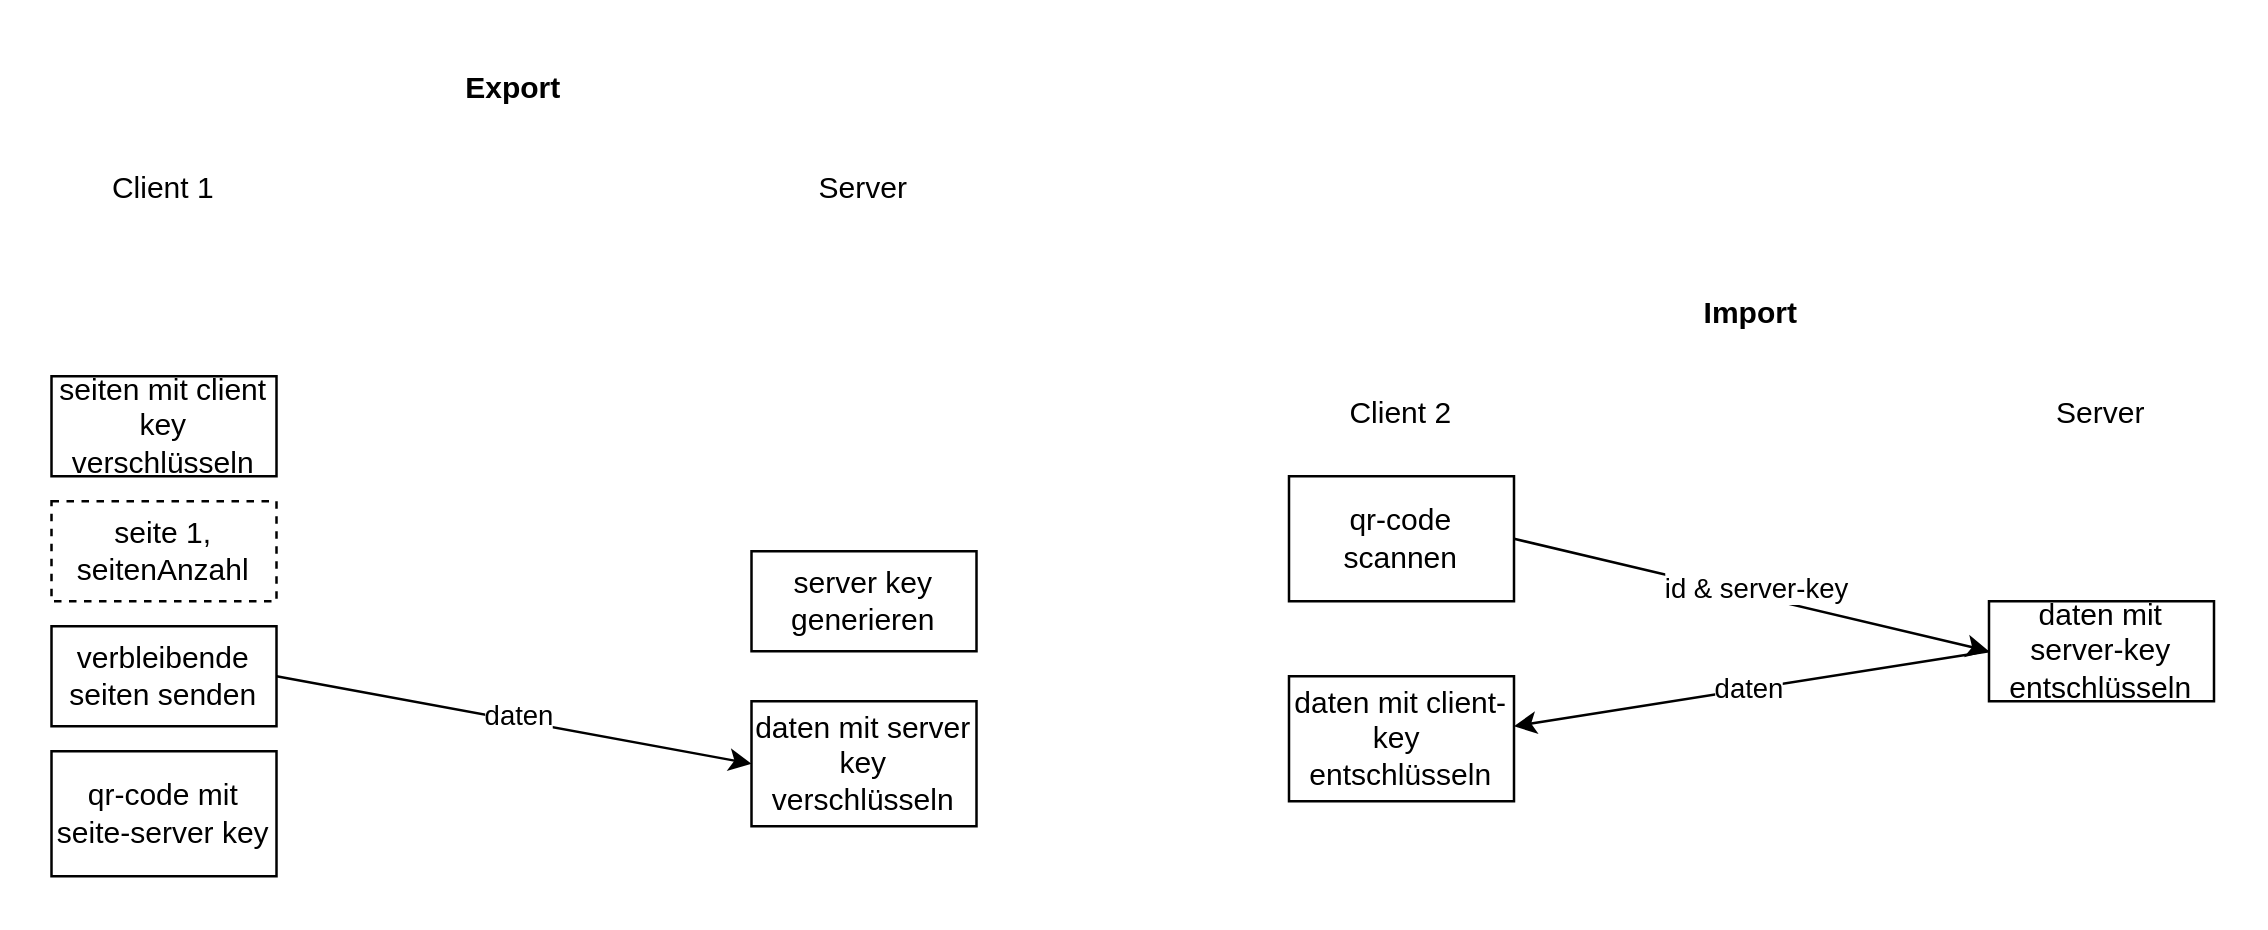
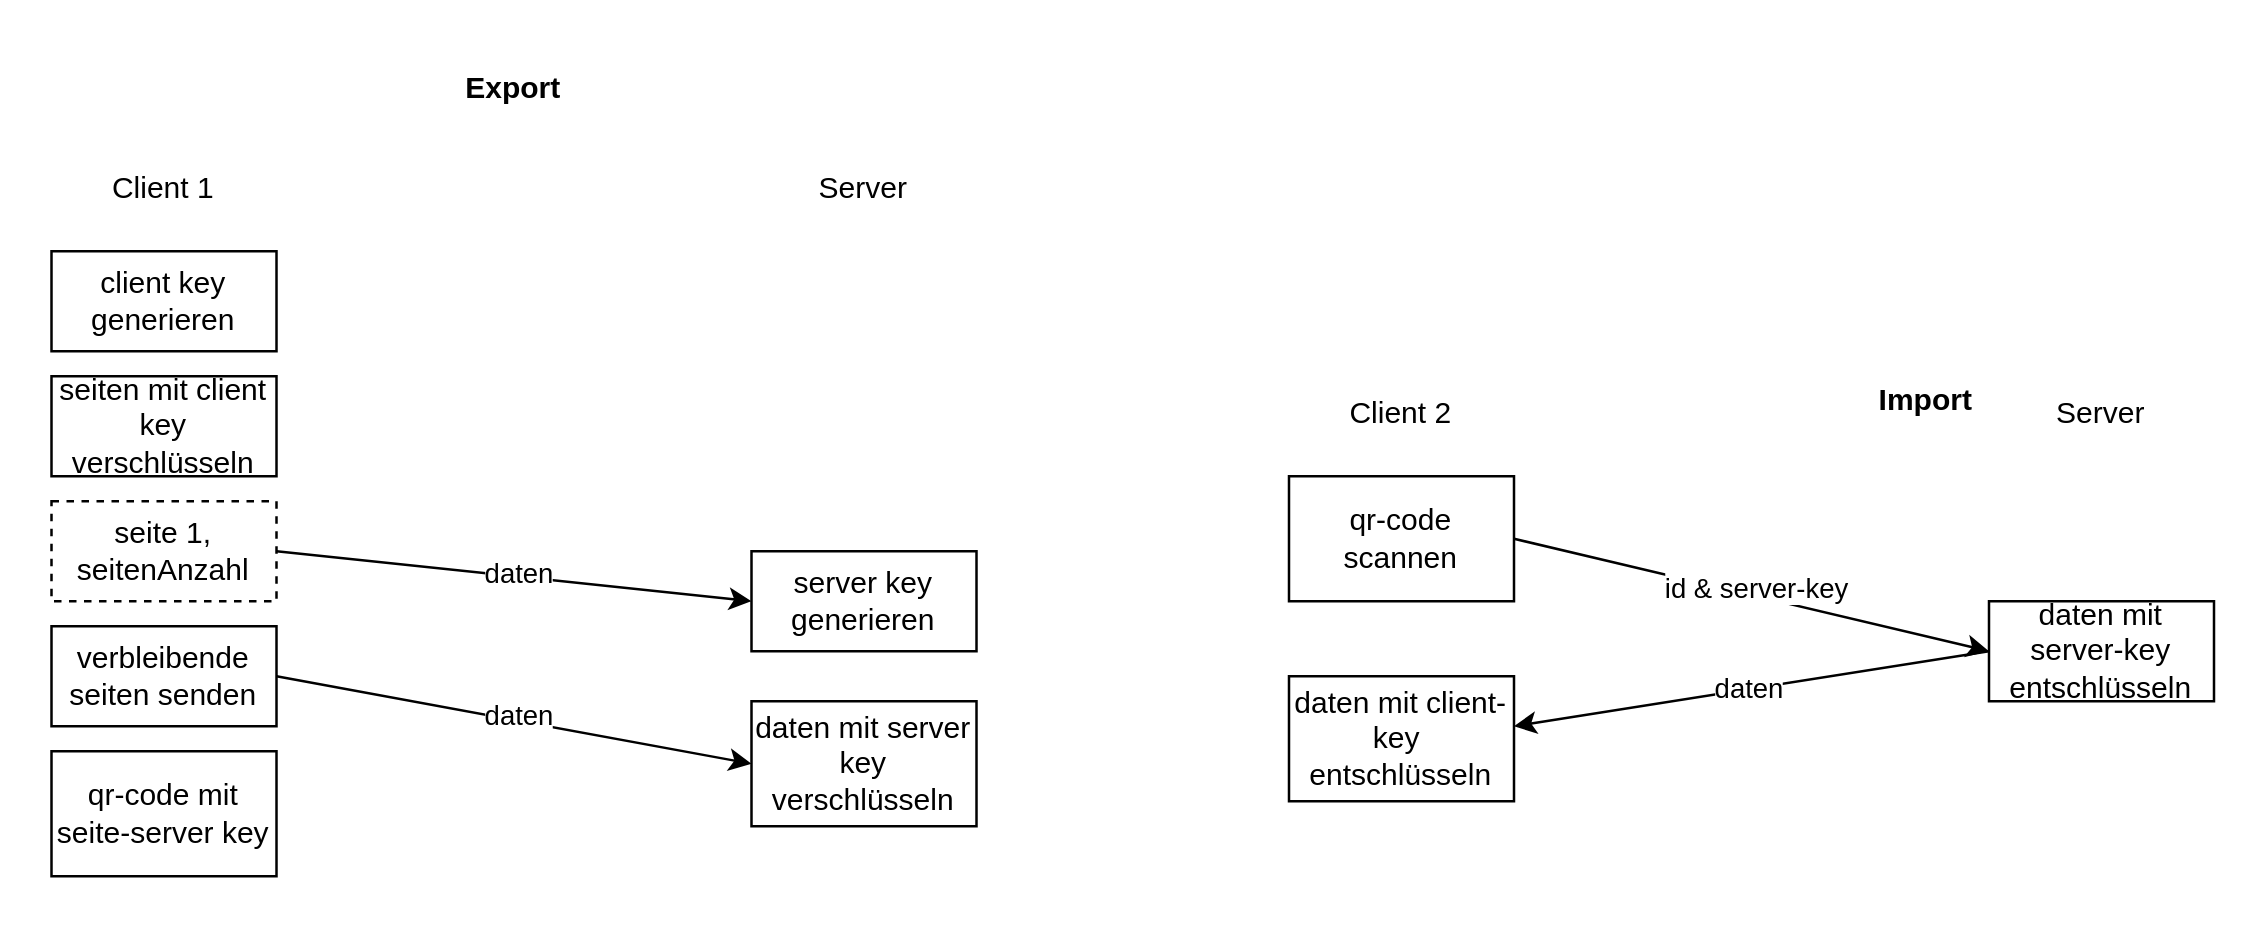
+ <mxCell id="6" value="client key generieren" style="rounded=0;whiteSpace=wrap;html=1;" vertex="1" parent="1"><mxGeometry x="20" y="100" width="90" height="40" as="geometry" /></mxCell>
- <mxCell id="10" value="Import" style="text;html=1;strokeColor=none;fillColor=none;align=center;verticalAlign=middle;whiteSpace=wrap;rounded=0;fontStyle=1" vertex="1" parent="1"><mxGeometry x="670" y="110" width="60" height="30" as="geometry" /></mxCell>
+ <mxCell id="10" value="Import" style="text;html=1;strokeColor=none;fillColor=none;align=center;verticalAlign=middle;whiteSpace=wrap;rounded=0;fontStyle=1" vertex="1" parent="1"><mxGeometry x="740" y="145" width="60" height="30" as="geometry" /></mxCell>
+ <mxCell id="19" value="d" style="endArrow=classic;html=1;rounded=0;exitX=1;exitY=0.5;exitDx=0;exitDy=0;entryX=0;entryY=0.5;entryDx=0;entryDy=0;" edge="1" parent="1" source="18" target="21"><mxGeometry width="50" height="50" relative="1" as="geometry"><mxPoint x="110" y="160" as="sourcePoint" /><mxPoint x="285" y="200" as="targetPoint" /></mxGeometry></mxCell>
+ <mxCell id="20" value="daten" style="edgeLabel;html=1;align=center;verticalAlign=middle;resizable=0;points=[];" vertex="1" connectable="0" parent="19"><mxGeometry x="-0.075" y="1" relative="1" as="geometry"><mxPoint x="9" as="offset" /></mxGeometry></mxCell>
